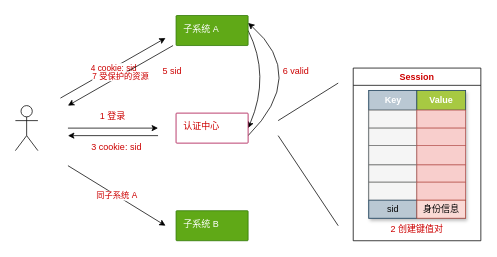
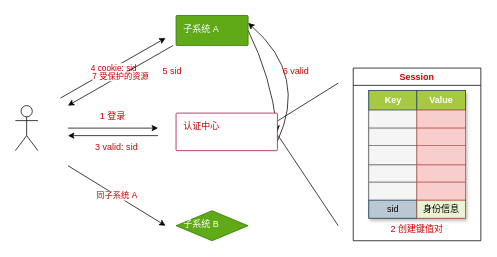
- <mxCell id="13" value="Key" style="connectable=0;recursiveResize=0;strokeColor=inherit;fillColor=#bac8d3;align=center;fontStyle=1;fontColor=#FFFFFF;html=1;" parent="12" vertex="1"><mxGeometry width="64" height="26" as="geometry"><mxRectangle width="64" height="26" as="alternateBounds" /></mxGeometry></mxCell>
+ <mxCell id="13" value="Key" style="connectable=0;recursiveResize=0;strokeColor=inherit;fillColor=#A7C942;align=center;fontStyle=1;fontColor=#FFFFFF;html=1;" parent="12" vertex="1"><mxGeometry width="64" height="26" as="geometry"><mxRectangle width="64" height="26" as="alternateBounds" /></mxGeometry></mxCell>
- <mxCell id="7" value="&lt;font color=&quot;#cc0000&quot;&gt;认证中心&lt;/font&gt;" style="points=[[0,0,0],[0.25,0,0],[0.5,0,0],[0.75,0,0],[1,0,0],[1,0.25,0],[1,0.5,0],[1,0.75,0],[1,1,0],[0.75,1,0],[0.5,1,0],[0.25,1,0],[0,1,0],[0,0.75,0],[0,0.5,0],[0,0.25,0]];rounded=1;absoluteArcSize=1;arcSize=2;html=1;shadow=0;dashed=0;fontSize=12;align=left;verticalAlign=top;spacing=10;spacingTop=-4;fillColor=#FFFFFF;fontColor=#ffffff;strokeColor=#A50040;" parent="1" vertex="1"><mxGeometry x="234" y="150" width="96" height="40" as="geometry" /></mxCell>
+ <mxCell id="7" value="&lt;font color=&quot;#cc0000&quot;&gt;认证中心&lt;/font&gt;" style="points=[[0,0,0],[0.25,0,0],[0.5,0,0],[0.75,0,0],[1,0,0],[1,0.25,0],[1,0.5,0],[1,0.75,0],[1,1,0],[0.75,1,0],[0.5,1,0],[0.25,1,0],[0,1,0],[0,0.75,0],[0,0.5,0],[0,0.25,0]];rounded=1;absoluteArcSize=1;arcSize=2;html=1;shadow=0;dashed=0;fontSize=12;align=left;verticalAlign=top;spacing=10;spacingTop=-4;fillColor=#FFFFFF;fontColor=#ffffff;strokeColor=#A50040;" parent="1" vertex="1"><mxGeometry x="234" y="150" width="135" height="50" as="geometry" /></mxCell>
- <mxCell id="37" value="3 cookie: sid" style="text;html=1;strokeColor=none;fillColor=none;align=center;verticalAlign=middle;whiteSpace=wrap;rounded=0;fontColor=#CC0000;" parent="1" vertex="1"><mxGeometry x="110" y="180" width="90" height="30" as="geometry" /></mxCell>
+ <mxCell id="37" value="3 valid: sid" style="text;html=1;strokeColor=none;fillColor=none;align=center;verticalAlign=middle;whiteSpace=wrap;rounded=0;fontColor=#CC0000;" parent="1" vertex="1"><mxGeometry x="110" y="180" width="90" height="30" as="geometry" /></mxCell>
- <mxCell id="32" value="身份信息" style="connectable=0;recursiveResize=0;strokeColor=#ae4132;fillColor=#fad9d5;whiteSpace=wrap;html=1;fontColor=#000000;" parent="30" vertex="1"><mxGeometry x="64" width="65" height="24" as="geometry"><mxRectangle width="65" height="24" as="alternateBounds" /></mxGeometry></mxCell>
+ <mxCell id="32" value="身份信息" style="connectable=0;recursiveResize=0;strokeColor=#ae4132;fillColor=#eaf2d3;whiteSpace=wrap;html=1;fontColor=#000000;" parent="30" vertex="1"><mxGeometry x="64" width="65" height="24" as="geometry"><mxRectangle width="65" height="24" as="alternateBounds" /></mxGeometry></mxCell>
- <mxCell id="5" value="子系统 B" style="points=[[0,0,0],[0.25,0,0],[0.5,0,0],[0.75,0,0],[1,0,0],[1,0.25,0],[1,0.5,0],[1,0.75,0],[1,1,0],[0.75,1,0],[0.5,1,0],[0.25,1,0],[0,1,0],[0,0.75,0],[0,0.5,0],[0,0.25,0]];rounded=1;absoluteArcSize=1;arcSize=2;html=1;strokeColor=#2D7600;shadow=0;dashed=0;fontSize=12;fontColor=#ffffff;align=left;verticalAlign=top;spacing=10;spacingTop=-4;fillColor=#60a917;" parent="1" vertex="1"><mxGeometry x="234" y="280" width="96" height="40" as="geometry" /></mxCell>
+ <mxCell id="5" value="子系统 B" style="rhombus;points=[[0,0,0],[0.25,0,0],[0.5,0,0],[0.75,0,0],[1,0,0],[1,0.25,0],[1,0.5,0],[1,0.75,0],[1,1,0],[0.75,1,0],[0.5,1,0],[0.25,1,0],[0,1,0],[0,0.75,0],[0,0.5,0],[0,0.25,0]];absoluteArcSize=1;arcSize=2;html=1;strokeColor=#2D7600;shadow=0;dashed=0;fontSize=12;fontColor=#ffffff;align=left;verticalAlign=top;spacing=10;spacingTop=-4;fillColor=#60a917;" parent="1" vertex="1"><mxGeometry x="234" y="280" width="96" height="40" as="geometry" /></mxCell>
